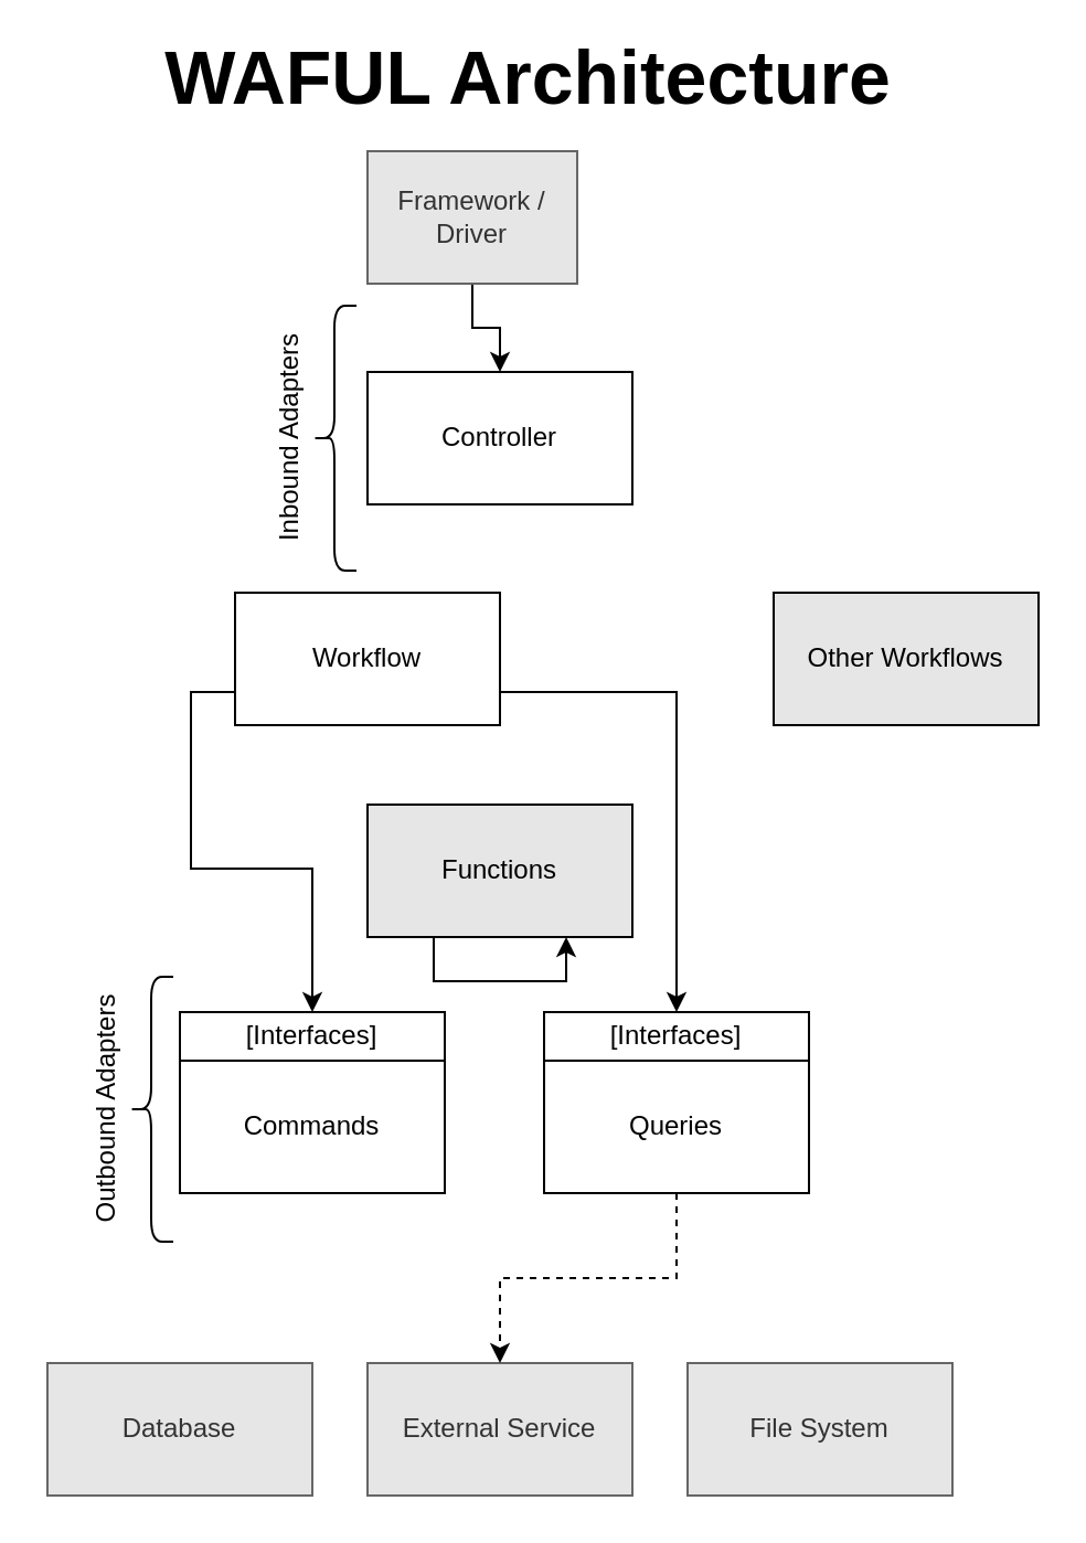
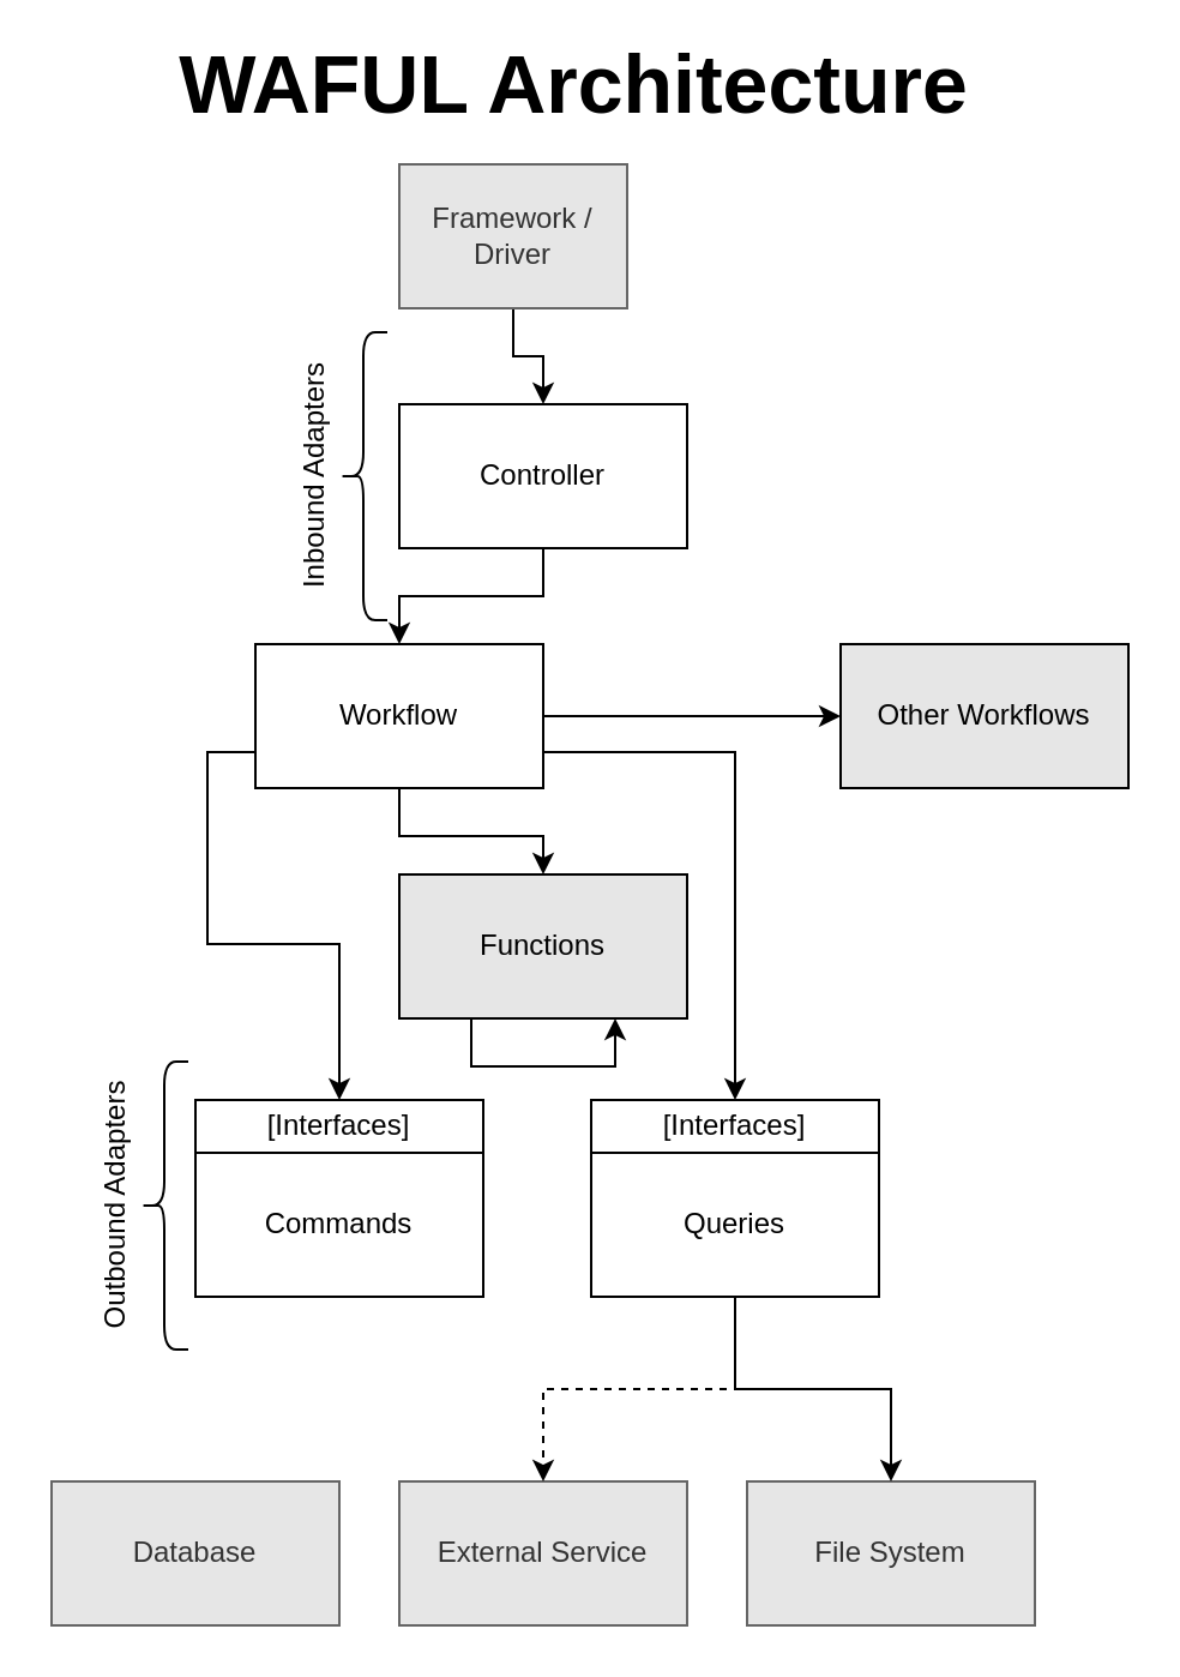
+ <mxCell id="2" style="edgeStyle=orthogonalEdgeStyle;rounded=0;orthogonalLoop=1;jettySize=auto;html=1;exitX=0.5;exitY=1;exitDx=0;exitDy=0;entryX=0.5;entryY=0;entryDx=0;entryDy=0;" parent="1" source="3" target="8" edge="1"><mxGeometry relative="1" as="geometry" /></mxCell>
+ <mxCell id="7" style="edgeStyle=orthogonalEdgeStyle;rounded=0;orthogonalLoop=1;jettySize=auto;html=1;exitX=1;exitY=0.5;exitDx=0;exitDy=0;entryX=0;entryY=0.5;entryDx=0;entryDy=0;" parent="1" source="8" target="21" edge="1"><mxGeometry relative="1" as="geometry" /></mxCell>
+ <mxCell id="6" style="edgeStyle=orthogonalEdgeStyle;rounded=0;orthogonalLoop=1;jettySize=auto;html=1;exitX=0.5;exitY=1;exitDx=0;exitDy=0;" parent="1" source="8" target="9" edge="1"><mxGeometry relative="1" as="geometry" /></mxCell>
+ <mxCell id="19" style="edgeStyle=orthogonalEdgeStyle;rounded=0;orthogonalLoop=1;jettySize=auto;html=1;exitX=0.5;exitY=1;exitDx=0;exitDy=0;" parent="1" source="14" target="18" edge="1"><mxGeometry relative="1" as="geometry" /></mxCell>
